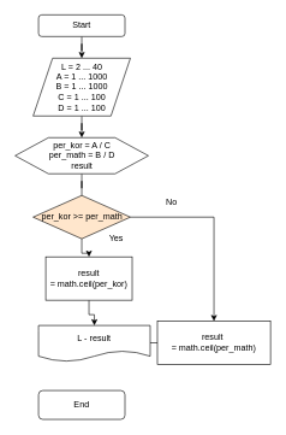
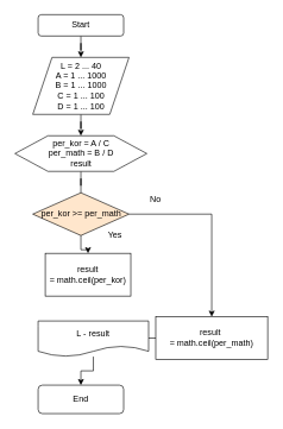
- <mxCell id="18" value="No" style="text;html=1;strokeColor=none;fillColor=none;align=center;verticalAlign=middle;whiteSpace=wrap;rounded=0;" vertex="1" parent="1"><mxGeometry x="218" y="270" width="40" height="20" as="geometry" /></mxCell>
+ <mxCell id="18" value="No" style="text;html=1;strokeColor=none;fillColor=none;align=center;verticalAlign=middle;whiteSpace=wrap;rounded=0;" vertex="1" parent="1"><mxGeometry x="198" y="270" width="40" height="20" as="geometry" /></mxCell>
- <mxCell id="11" value="" style="edgeStyle=orthogonalEdgeStyle;rounded=0;orthogonalLoop=1;jettySize=auto;html=1;" parent="1" source="12" target="16" edge="1"><mxGeometry relative="1" as="geometry" /></mxCell>
+ <mxCell id="15" value="" style="edgeStyle=orthogonalEdgeStyle;rounded=0;orthogonalLoop=1;jettySize=auto;html=1;" parent="1" source="16" target="17" edge="1"><mxGeometry relative="1" as="geometry" /></mxCell>
